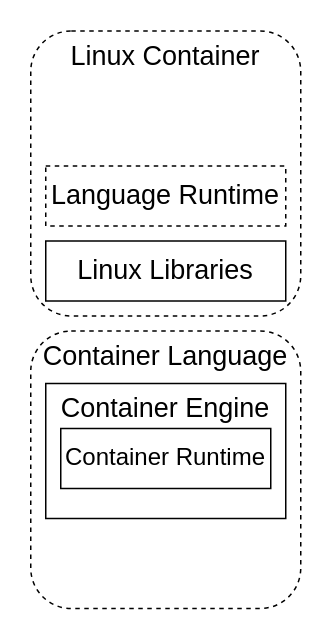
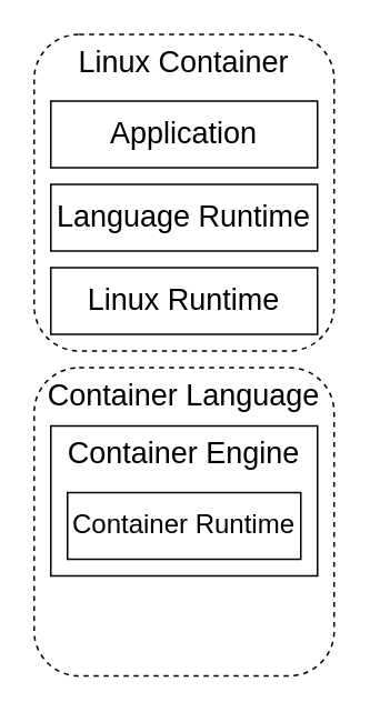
+ <mxCell id="6" value="&lt;font style=&quot;font-size: 18px&quot;&gt;Application&lt;/font&gt;" style="rounded=0;whiteSpace=wrap;html=1;" parent="1" vertex="1"><mxGeometry x="30" y="60" width="160" height="40" as="geometry" /></mxCell>
- <mxCell id="5" value="&lt;font style=&quot;font-size: 18px&quot;&gt;Language Runtime&lt;/font&gt;" style="rounded=0;whiteSpace=wrap;html=1;dashed=1;" parent="1" vertex="1"><mxGeometry x="30" y="110" width="160" height="40" as="geometry" /></mxCell>
+ <mxCell id="5" value="&lt;font style=&quot;font-size: 18px&quot;&gt;Language Runtime&lt;/font&gt;" style="rounded=0;whiteSpace=wrap;html=1;" parent="1" vertex="1"><mxGeometry x="30" y="110" width="160" height="40" as="geometry" /></mxCell>
- <mxCell id="4" value="&lt;font style=&quot;font-size: 18px&quot;&gt;Linux Libraries&lt;/font&gt;" style="rounded=0;whiteSpace=wrap;html=1;" parent="1" vertex="1"><mxGeometry x="30" y="160" width="160" height="40" as="geometry" /></mxCell>
+ <mxCell id="4" value="&lt;font style=&quot;font-size: 18px&quot;&gt;Linux Runtime&lt;/font&gt;" style="rounded=0;whiteSpace=wrap;html=1;" parent="1" vertex="1"><mxGeometry x="30" y="160" width="160" height="40" as="geometry" /></mxCell>
- <mxCell id="9" value="&lt;font style=&quot;font-size: 16px&quot;&gt;Container Runtime&lt;/font&gt;" style="rounded=0;whiteSpace=wrap;html=1;fontSize=17;" vertex="1" parent="7"><mxGeometry x="10" y="30" width="140" height="40" as="geometry" /></mxCell>
+ <mxCell id="9" value="&lt;font style=&quot;font-size: 16px&quot;&gt;Container Runtime&lt;/font&gt;" style="rounded=0;whiteSpace=wrap;html=1;fontSize=17;" vertex="1" parent="7"><mxGeometry x="10" y="40" width="140" height="40" as="geometry" /></mxCell>
